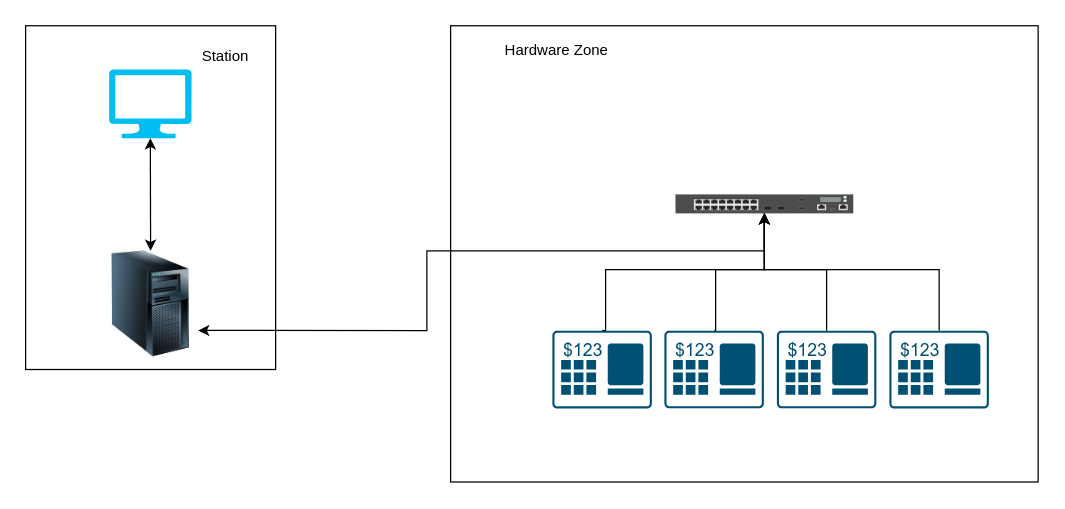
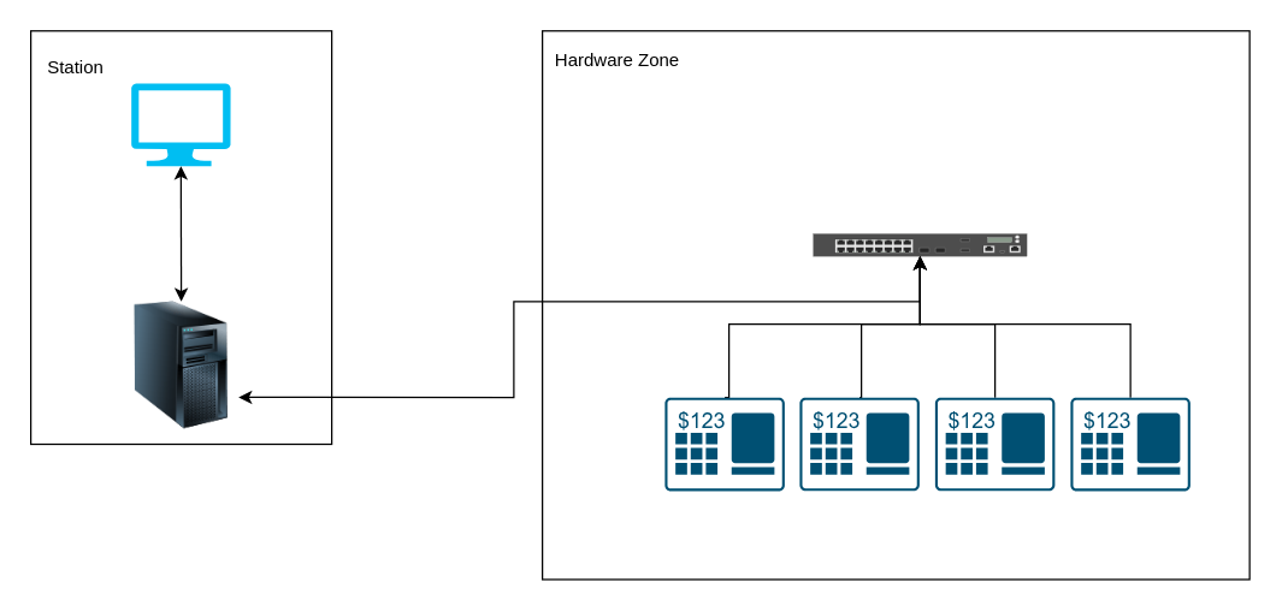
- <mxCell id="8" value="Hardware Zone" style="text;html=1;strokeColor=none;fillColor=none;align=center;verticalAlign=middle;whiteSpace=wrap;rounded=0;" vertex="1" parent="1"><mxGeometry x="400" y="30" width="90" height="20" as="geometry" /></mxCell>
+ <mxCell id="8" value="Hardware Zone" style="text;html=1;strokeColor=none;fillColor=none;align=center;verticalAlign=middle;whiteSpace=wrap;rounded=0;" vertex="1" parent="1"><mxGeometry x="365" y="30" width="90" height="20" as="geometry" /></mxCell>
- <mxCell id="10" value="Station" style="text;html=1;strokeColor=none;fillColor=none;align=center;verticalAlign=middle;whiteSpace=wrap;rounded=0;" vertex="1" parent="1"><mxGeometry x="160" y="35" width="40" height="20" as="geometry" /></mxCell>
+ <mxCell id="10" value="Station" style="text;html=1;strokeColor=none;fillColor=none;align=center;verticalAlign=middle;whiteSpace=wrap;rounded=0;" vertex="1" parent="1"><mxGeometry x="30" y="35" width="40" height="20" as="geometry" /></mxCell>
